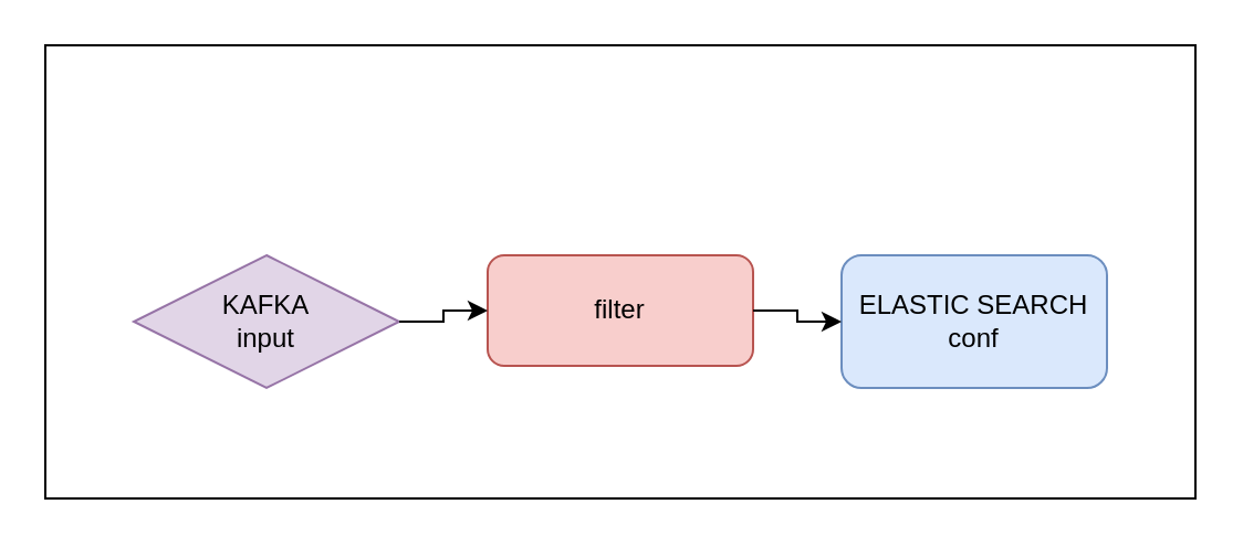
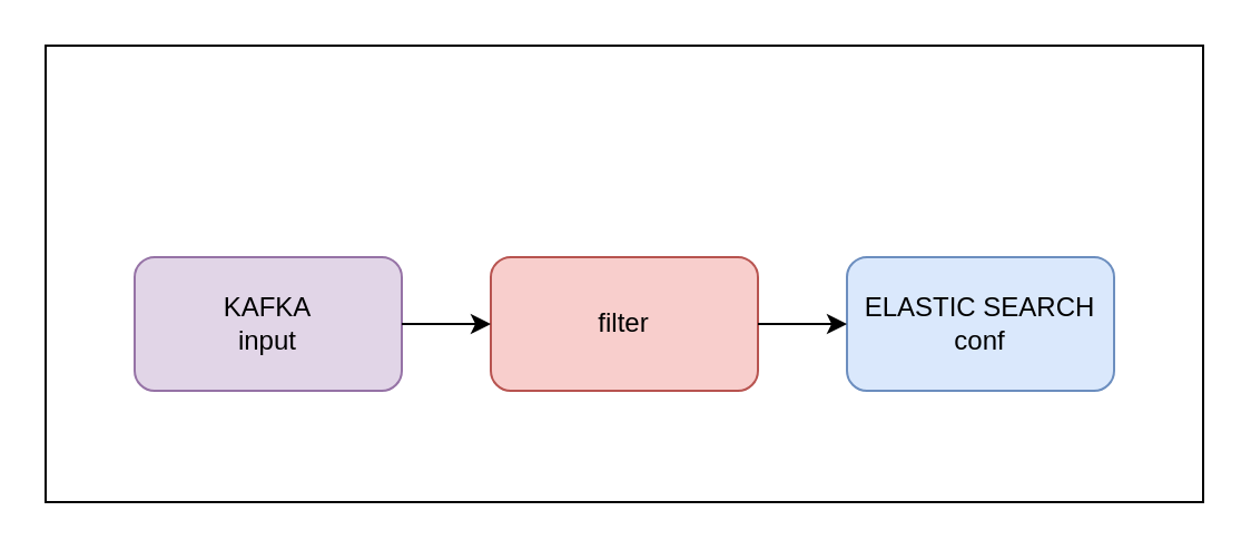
- <mxCell id="6" value="filter" style="rounded=1;whiteSpace=wrap;html=1;fillColor=#f8cecc;strokeColor=#b85450;" vertex="1" parent="2"><mxGeometry x="200" y="95" width="120" height="50" as="geometry" /></mxCell>
+ <mxCell id="6" value="filter" style="rounded=1;whiteSpace=wrap;html=1;fillColor=#f8cecc;strokeColor=#b85450;" vertex="1" parent="2"><mxGeometry x="200" y="95" width="120" height="60" as="geometry" /></mxCell>
- <mxCell id="5" value="KAFKA &lt;br&gt;input" style="rhombus;whiteSpace=wrap;html=1;fillColor=#e1d5e7;strokeColor=#9673a6;" vertex="1" parent="2"><mxGeometry x="40" y="95" width="120" height="60" as="geometry" /></mxCell>
+ <mxCell id="5" value="KAFKA &lt;br&gt;input" style="rounded=1;whiteSpace=wrap;html=1;fillColor=#e1d5e7;strokeColor=#9673a6;" vertex="1" parent="2"><mxGeometry x="40" y="95" width="120" height="60" as="geometry" /></mxCell>
